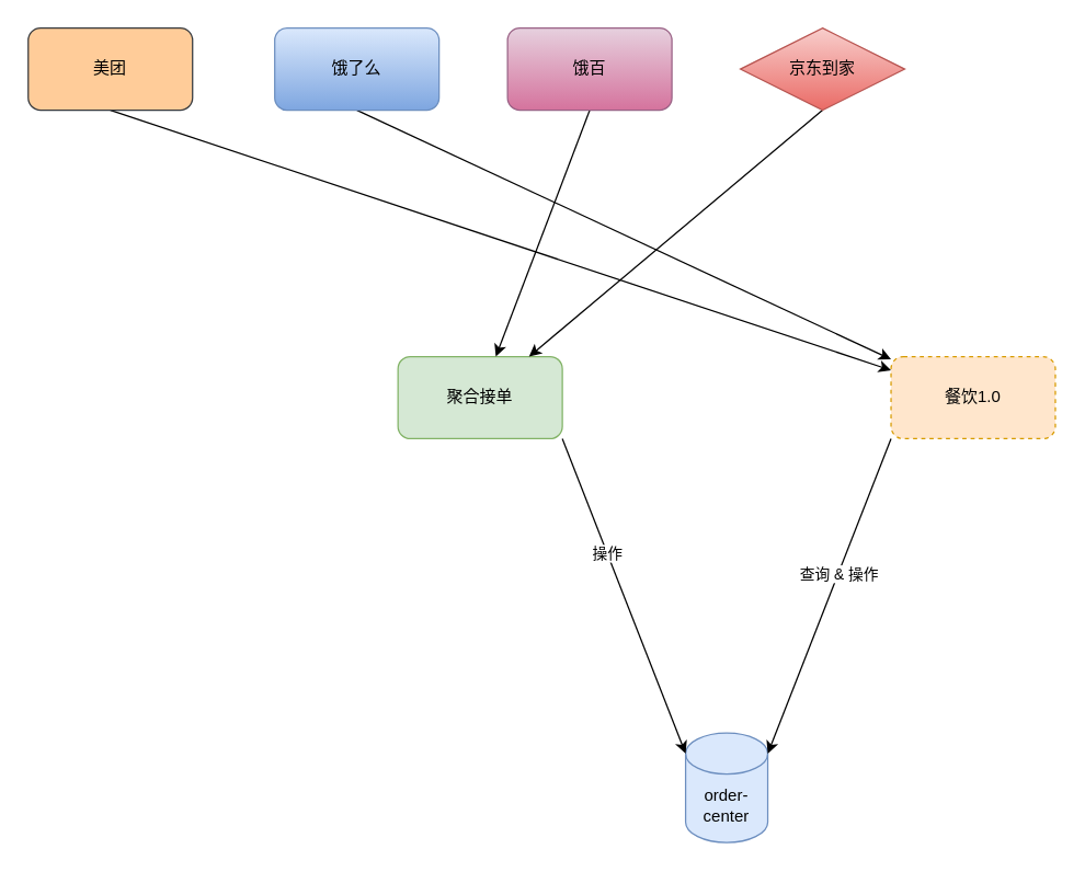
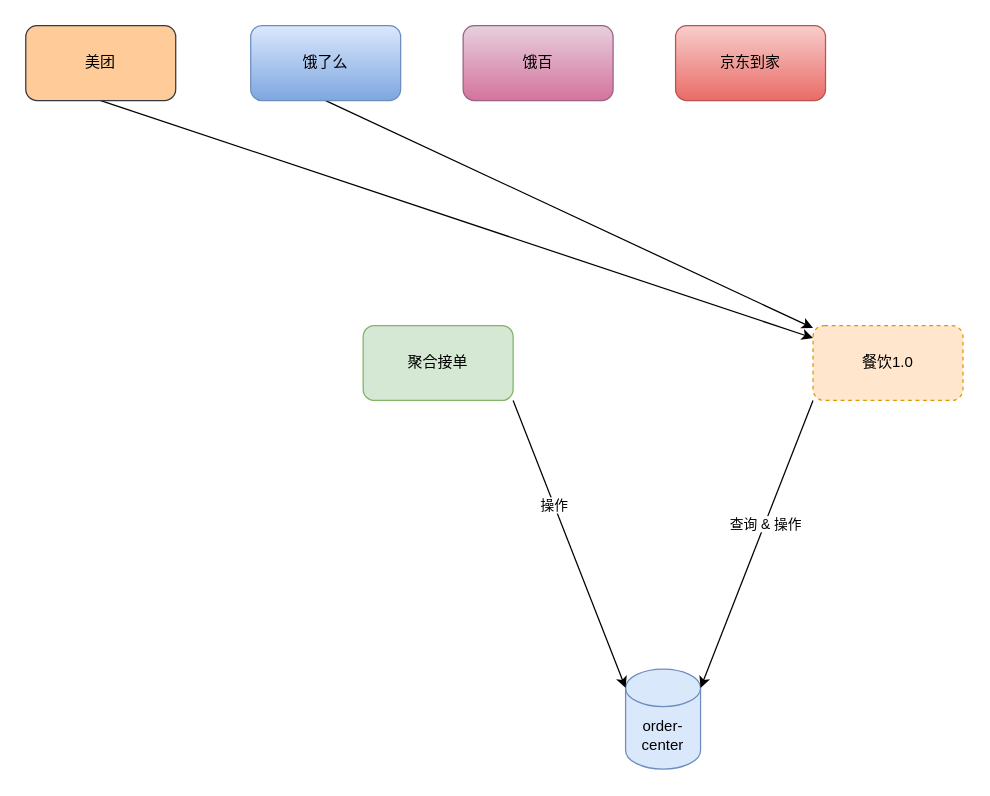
- <mxCell id="16" value="京东到家" style="rhombus;whiteSpace=wrap;html=1;fillColor=#f8cecc;gradientColor=#ea6b66;strokeColor=#b85450;" vertex="1" parent="1"><mxGeometry x="540" y="20" width="120" height="60" as="geometry" /></mxCell>
+ <mxCell id="16" value="京东到家" style="rounded=1;whiteSpace=wrap;html=1;fillColor=#f8cecc;gradientColor=#ea6b66;strokeColor=#b85450;" vertex="1" parent="1"><mxGeometry x="540" y="20" width="120" height="60" as="geometry" /></mxCell>
- <mxCell id="13" style="edgeStyle=none;rounded=0;orthogonalLoop=1;jettySize=auto;html=1;exitX=0.5;exitY=1;exitDx=0;exitDy=0;" edge="1" parent="1" source="14" target="5"><mxGeometry relative="1" as="geometry" /></mxCell>
- <mxCell id="15" style="edgeStyle=none;rounded=0;orthogonalLoop=1;jettySize=auto;html=1;exitX=0.5;exitY=1;exitDx=0;exitDy=0;" edge="1" parent="1" source="16" target="5"><mxGeometry relative="1" as="geometry" /></mxCell>
